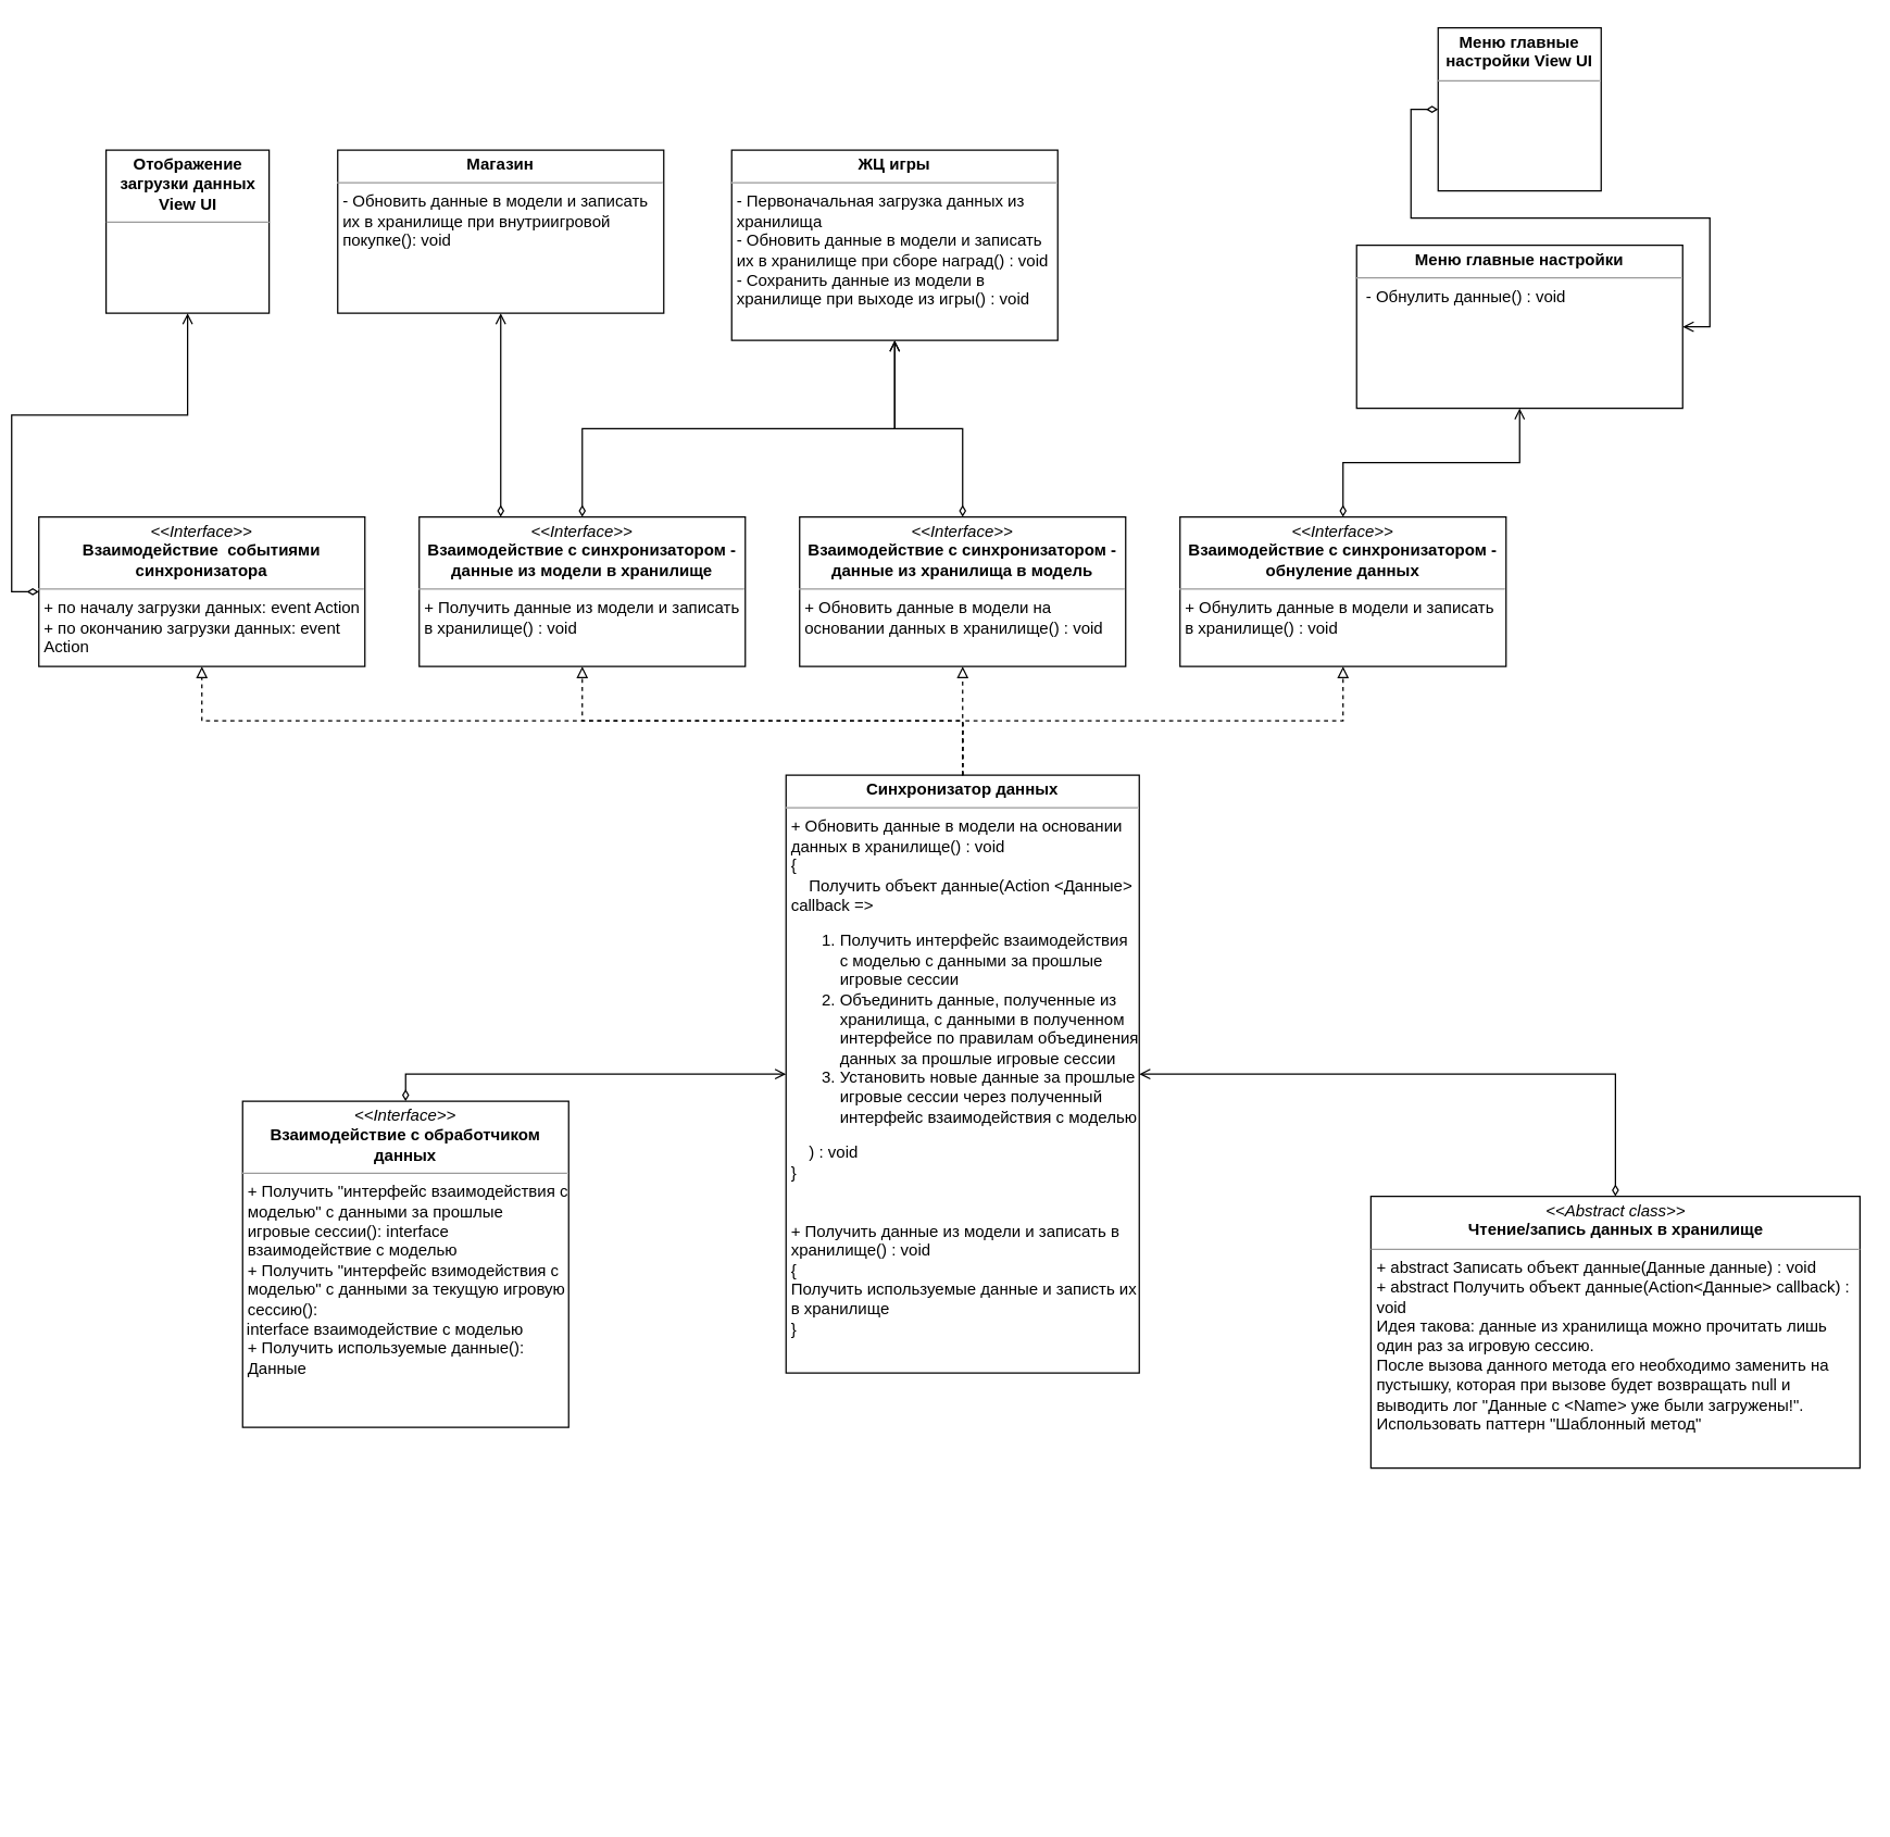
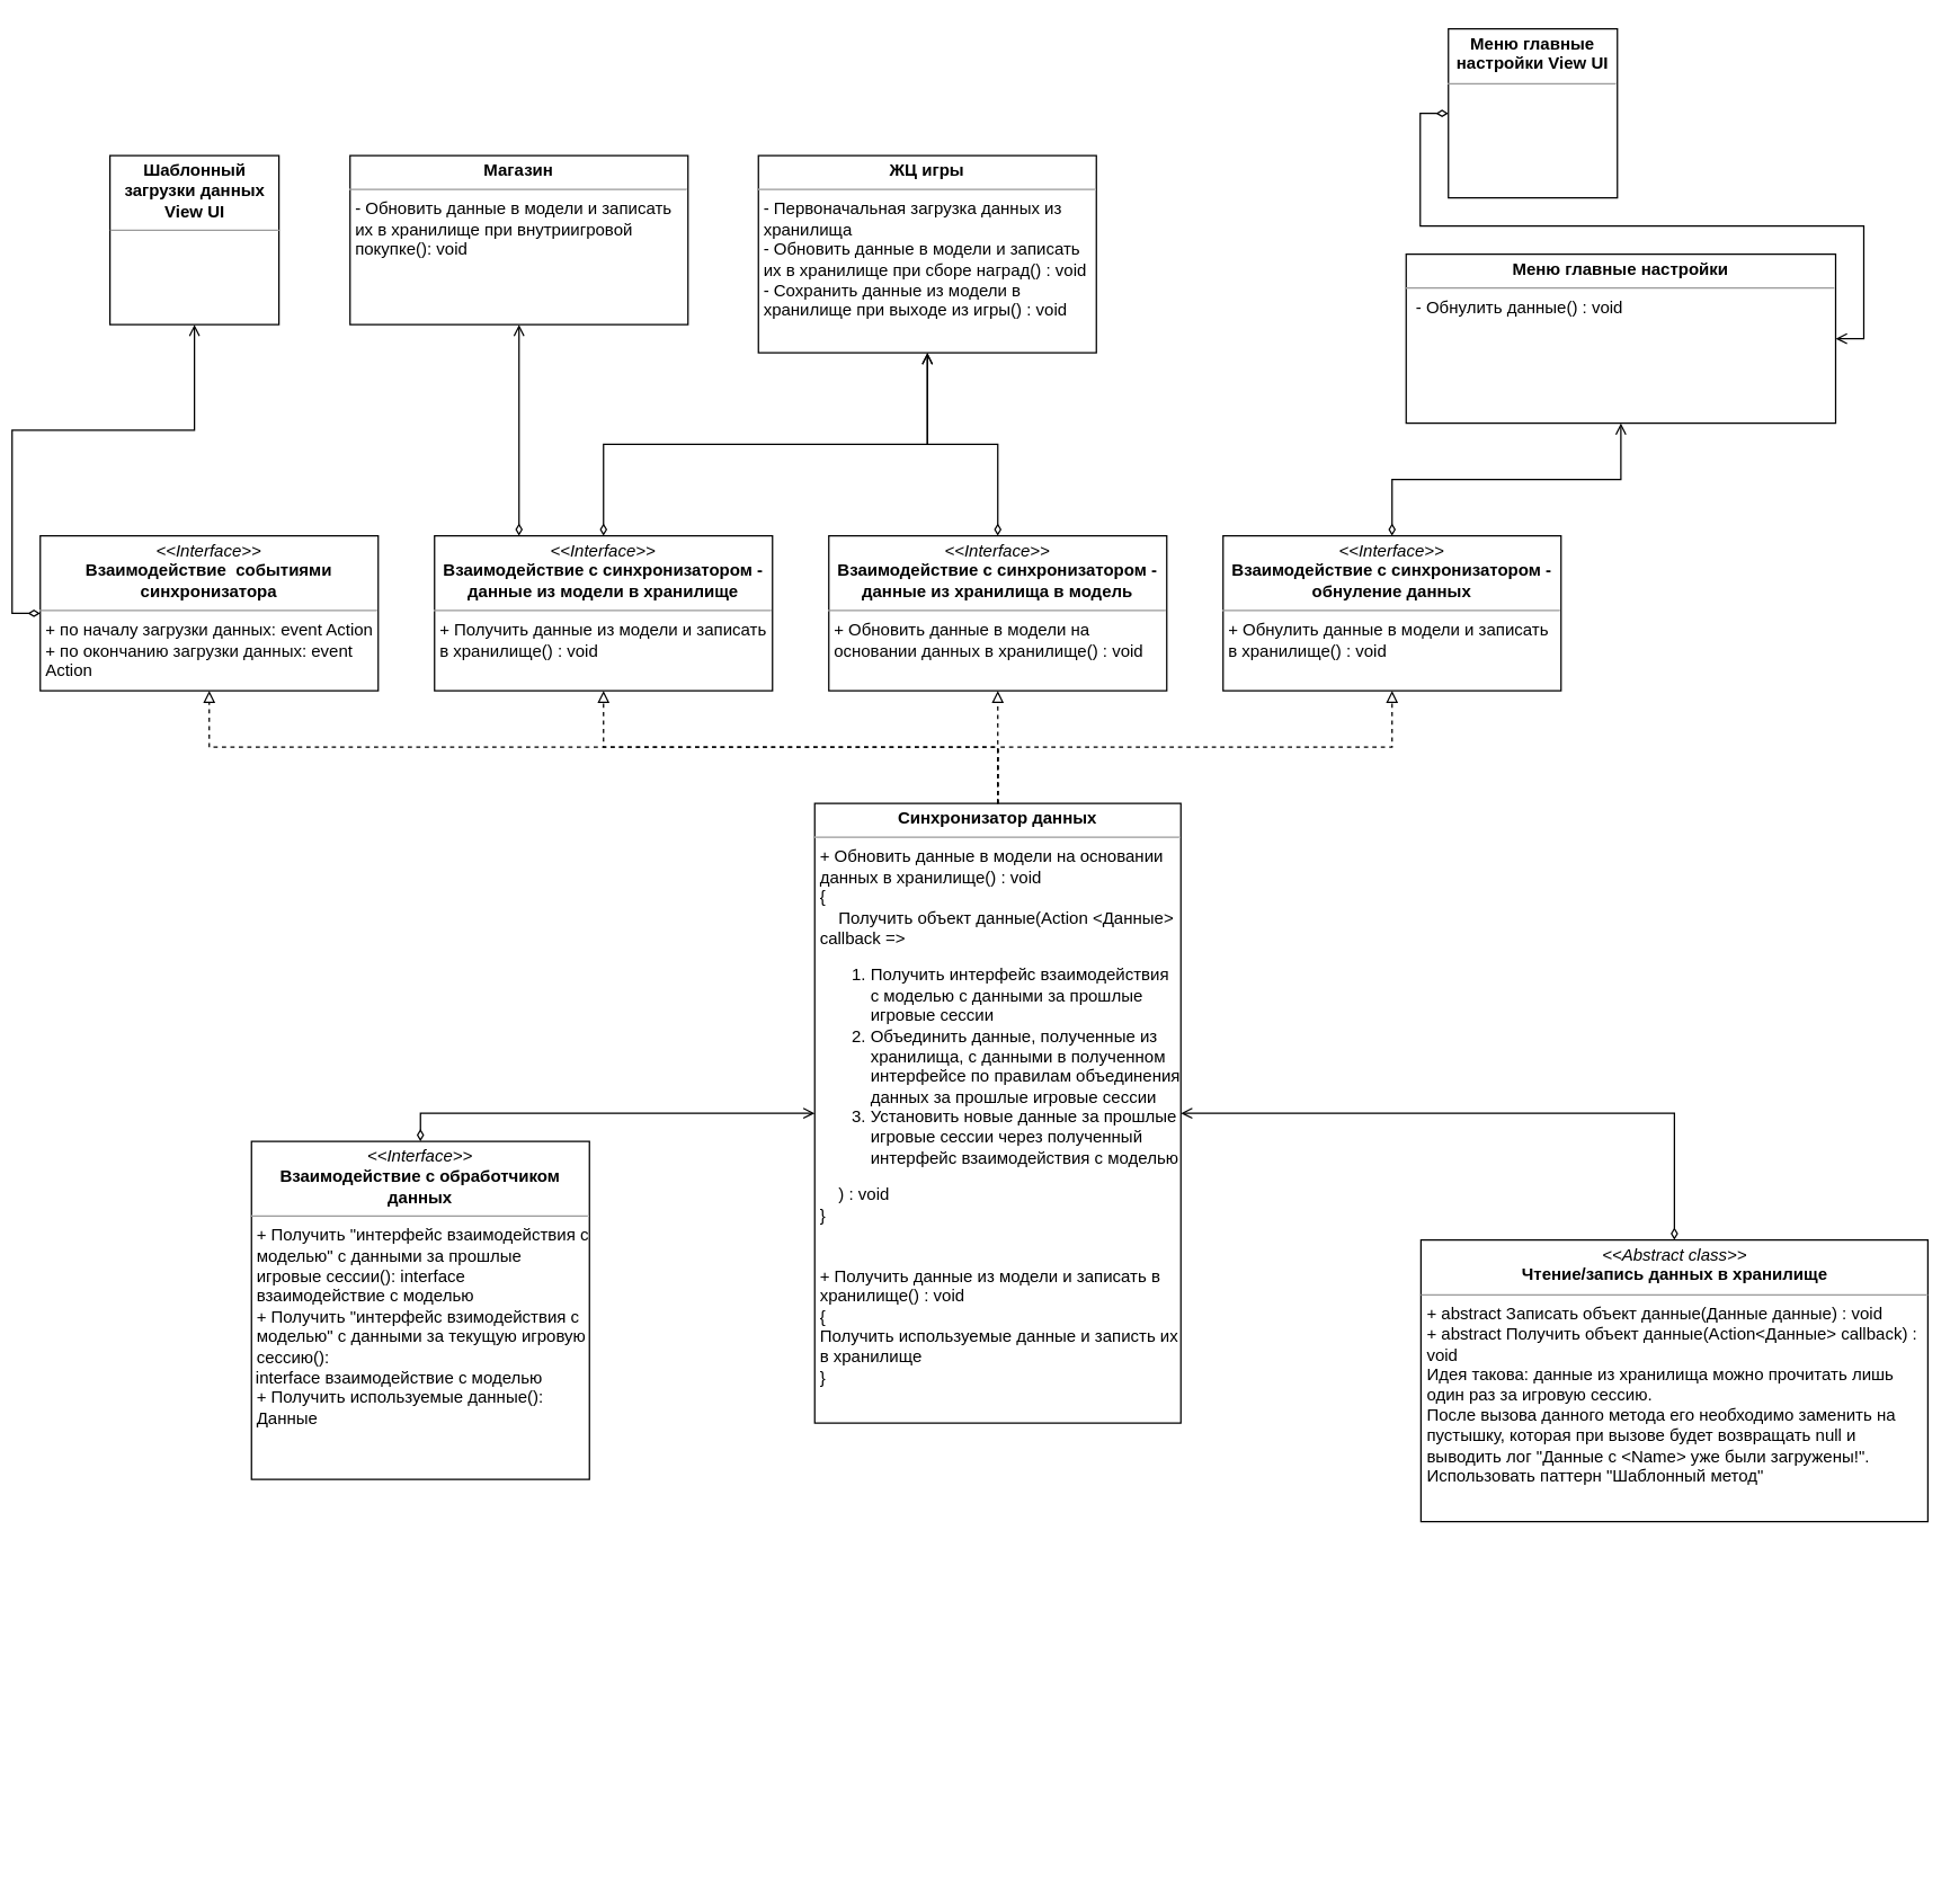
- <mxCell id="10" value="&lt;p style=&quot;margin: 0px ; margin-top: 4px ; text-align: center&quot;&gt;&lt;b&gt;Меню главные настройки View UI&lt;/b&gt;&lt;/p&gt;&lt;hr size=&quot;1&quot;&gt;&lt;div style=&quot;height: 2px&quot;&gt;&lt;br&gt;&lt;/div&gt;" style="verticalAlign=top;align=left;overflow=fill;fontSize=12;fontFamily=Helvetica;html=1;whiteSpace=wrap;" parent="1" vertex="1"><mxGeometry x="1050" y="20" width="120" height="120" as="geometry" /></mxCell>
+ <mxCell id="10" value="&lt;p style=&quot;margin: 0px ; margin-top: 4px ; text-align: center&quot;&gt;&lt;b&gt;Меню главные настройки View UI&lt;/b&gt;&lt;/p&gt;&lt;hr size=&quot;1&quot;&gt;&lt;div style=&quot;height: 2px&quot;&gt;&lt;br&gt;&lt;/div&gt;" style="verticalAlign=top;align=left;overflow=fill;fontSize=12;fontFamily=Helvetica;html=1;whiteSpace=wrap;" parent="1" vertex="1"><mxGeometry x="1020" y="20" width="120" height="120" as="geometry" /></mxCell>
- <mxCell id="19" value="&lt;p style=&quot;margin: 0px ; margin-top: 4px ; text-align: center&quot;&gt;&lt;b&gt;Отображение загрузки данных View UI&lt;/b&gt;&lt;/p&gt;&lt;hr size=&quot;1&quot;&gt;&lt;div style=&quot;height: 2px&quot;&gt;&lt;br&gt;&lt;/div&gt;" style="verticalAlign=top;align=left;overflow=fill;fontSize=12;fontFamily=Helvetica;html=1;whiteSpace=wrap;" parent="1" vertex="1"><mxGeometry x="69.5" y="110" width="120" height="120" as="geometry" /></mxCell>
+ <mxCell id="19" value="&lt;p style=&quot;margin: 0px ; margin-top: 4px ; text-align: center&quot;&gt;&lt;b&gt;Шаблонный загрузки данных View UI&lt;/b&gt;&lt;/p&gt;&lt;hr size=&quot;1&quot;&gt;&lt;div style=&quot;height: 2px&quot;&gt;&lt;br&gt;&lt;/div&gt;" style="verticalAlign=top;align=left;overflow=fill;fontSize=12;fontFamily=Helvetica;html=1;whiteSpace=wrap;" parent="1" vertex="1"><mxGeometry x="69.5" y="110" width="120" height="120" as="geometry" /></mxCell>
- <mxCell id="15" value="&lt;p style=&quot;margin: 0px ; margin-top: 4px ; text-align: center&quot;&gt;&lt;b&gt;Меню главные настройки&lt;/b&gt;&lt;/p&gt;&lt;hr size=&quot;1&quot;&gt;&lt;p style=&quot;margin: 0px ; margin-left: 4px&quot;&gt;&lt;span&gt;&amp;nbsp;- Обнулить данные() : void&lt;/span&gt;&lt;br&gt;&lt;/p&gt;" style="verticalAlign=top;align=left;overflow=fill;fontSize=12;fontFamily=Helvetica;html=1;whiteSpace=wrap;" parent="1" vertex="1"><mxGeometry x="990" y="180" width="240" height="120" as="geometry" /></mxCell>
+ <mxCell id="15" value="&lt;p style=&quot;margin: 0px ; margin-top: 4px ; text-align: center&quot;&gt;&lt;b&gt;Меню главные настройки&lt;/b&gt;&lt;/p&gt;&lt;hr size=&quot;1&quot;&gt;&lt;p style=&quot;margin: 0px ; margin-left: 4px&quot;&gt;&lt;span&gt;&amp;nbsp;- Обнулить данные() : void&lt;/span&gt;&lt;br&gt;&lt;/p&gt;" style="verticalAlign=top;align=left;overflow=fill;fontSize=12;fontFamily=Helvetica;html=1;whiteSpace=wrap;" parent="1" vertex="1"><mxGeometry x="990" y="180" width="305" height="120" as="geometry" /></mxCell>
